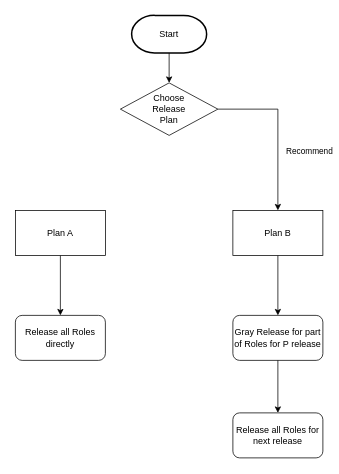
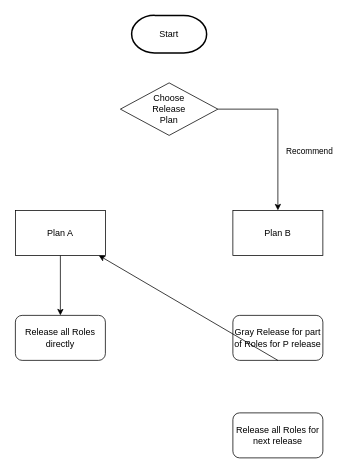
- <mxCell id="13" style="edgeStyle=orthogonalEdgeStyle;rounded=0;orthogonalLoop=1;jettySize=auto;html=1;exitX=0.5;exitY=1;exitDx=0;exitDy=0;exitPerimeter=0;entryX=0.5;entryY=0;entryDx=0;entryDy=0;" edge="1" parent="1" source="14" target="12"><mxGeometry relative="1" as="geometry" /></mxCell>
- <mxCell id="6" style="edgeStyle=orthogonalEdgeStyle;rounded=0;orthogonalLoop=1;jettySize=auto;html=1;entryX=0.5;entryY=0;entryDx=0;entryDy=0;" edge="1" parent="1" source="7" target="3"><mxGeometry relative="1" as="geometry" /></mxCell>
- <mxCell id="4" value="" style="endArrow=classic;html=1;rounded=0;exitX=0.5;exitY=1;exitDx=0;exitDy=0;entryX=0.5;entryY=0;entryDx=0;entryDy=0;" edge="1" parent="1" source="3" target="5"><mxGeometry width="50" height="50" relative="1" as="geometry"><mxPoint x="240" y="460" as="sourcePoint" /><mxPoint x="100" y="530" as="targetPoint" /></mxGeometry></mxCell>
+ <mxCell id="4" value="" style="endArrow=classic;html=1;rounded=0;exitX=0.5;exitY=1;exitDx=0;exitDy=0;" edge="1" parent="1" source="3" target="9"><mxGeometry width="50" height="50" relative="1" as="geometry"><mxPoint x="240" y="460" as="sourcePoint" /><mxPoint x="100" y="530" as="targetPoint" /></mxGeometry></mxCell>
